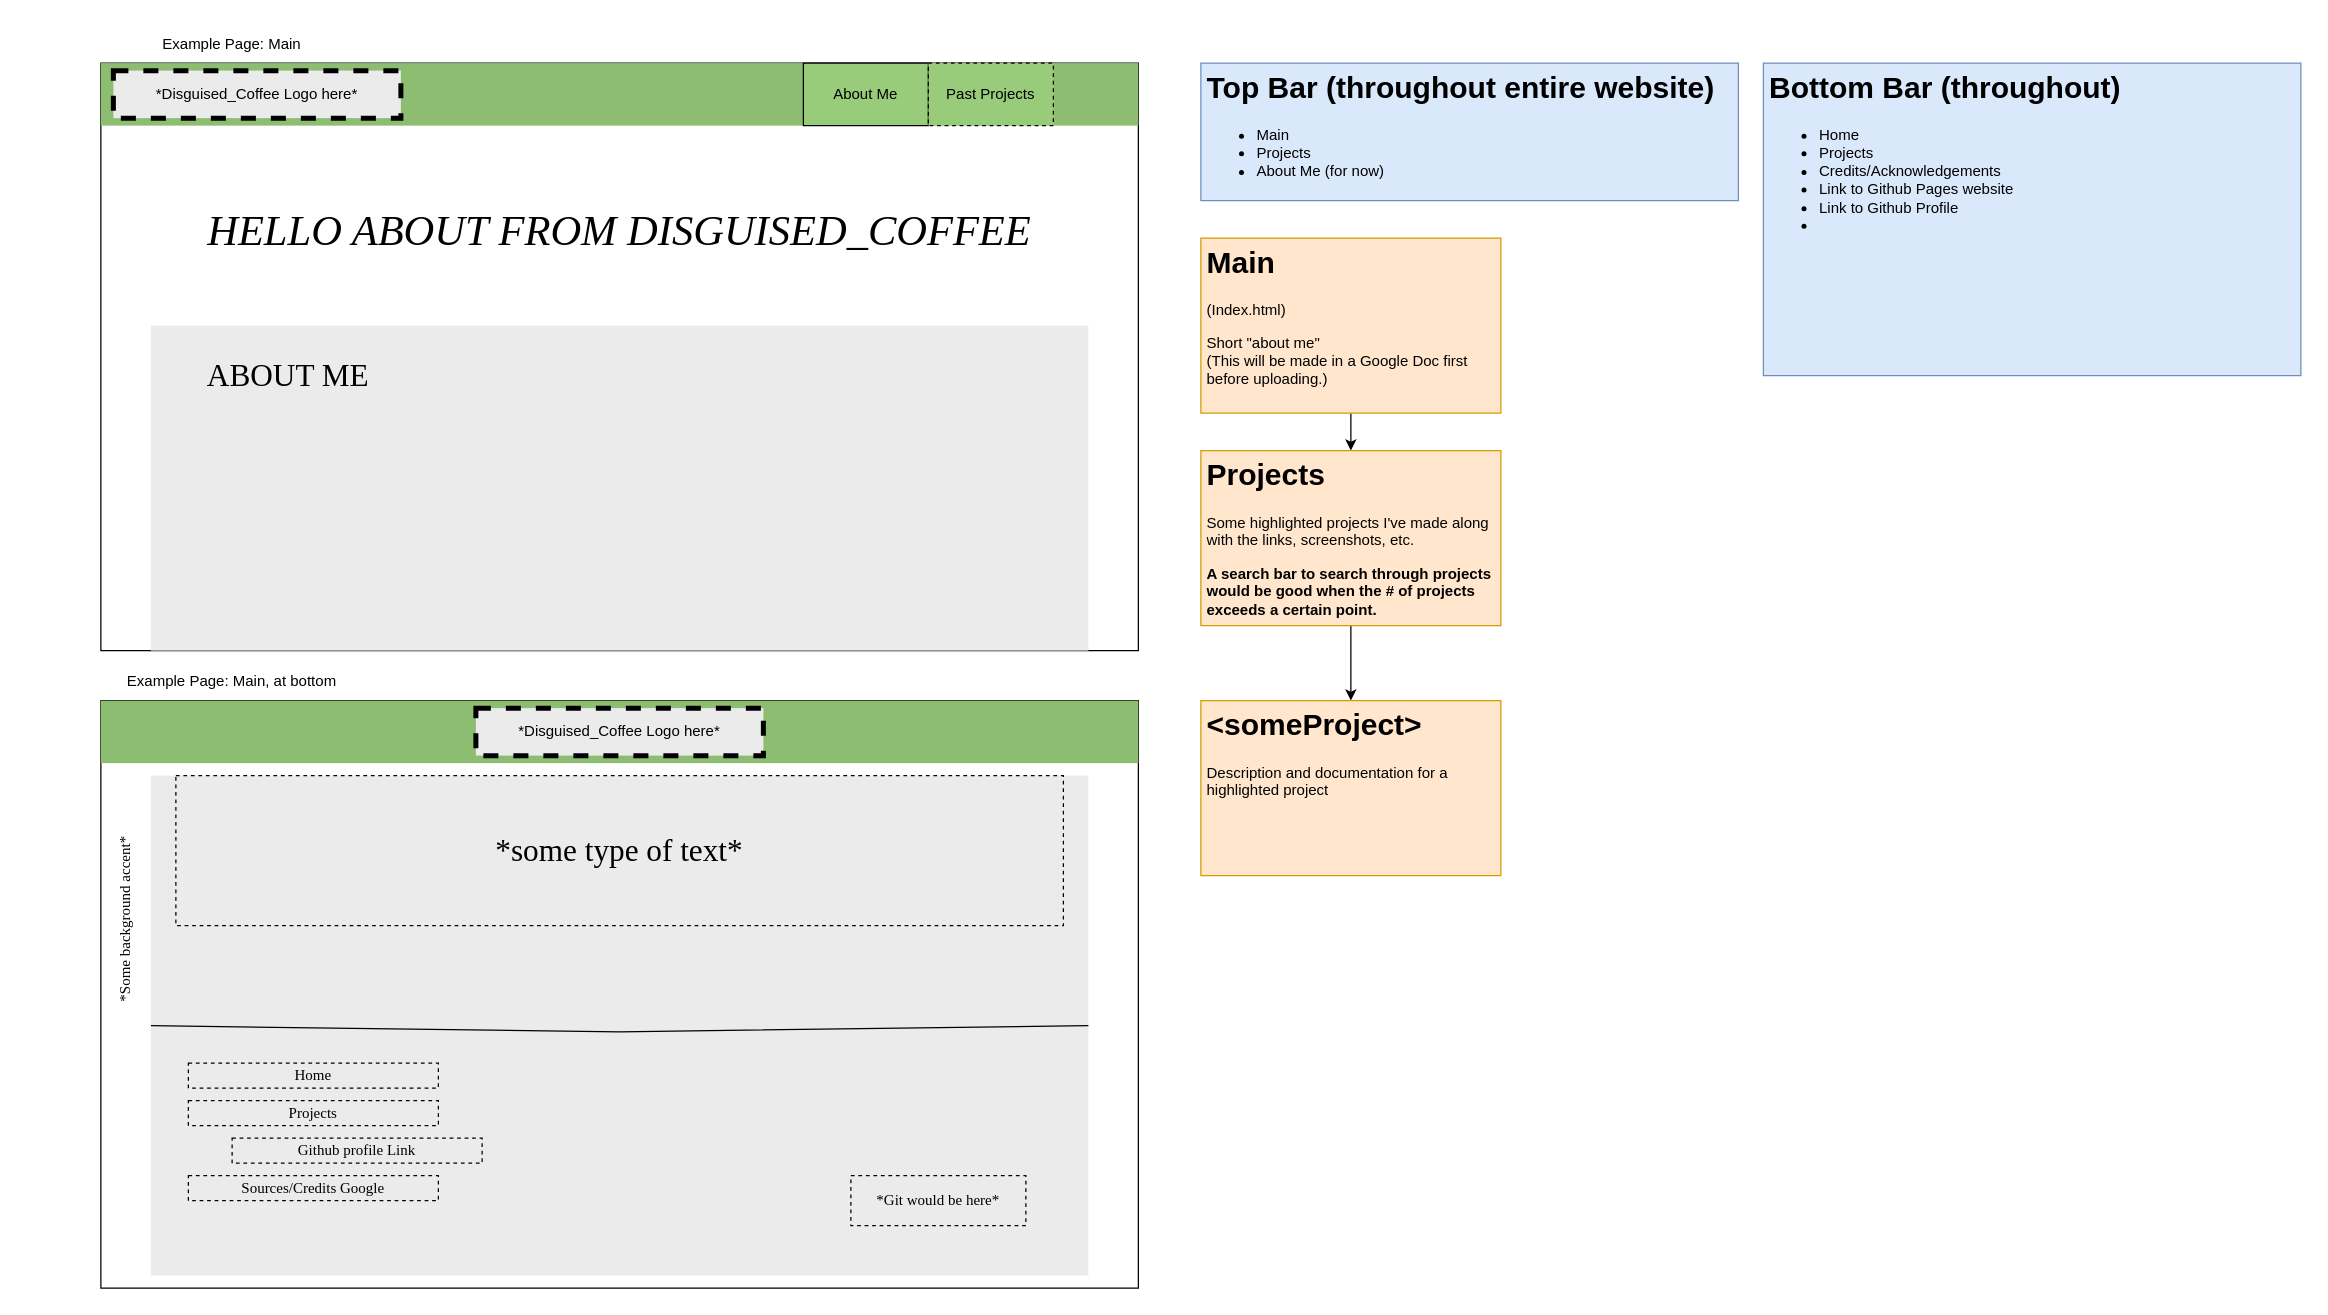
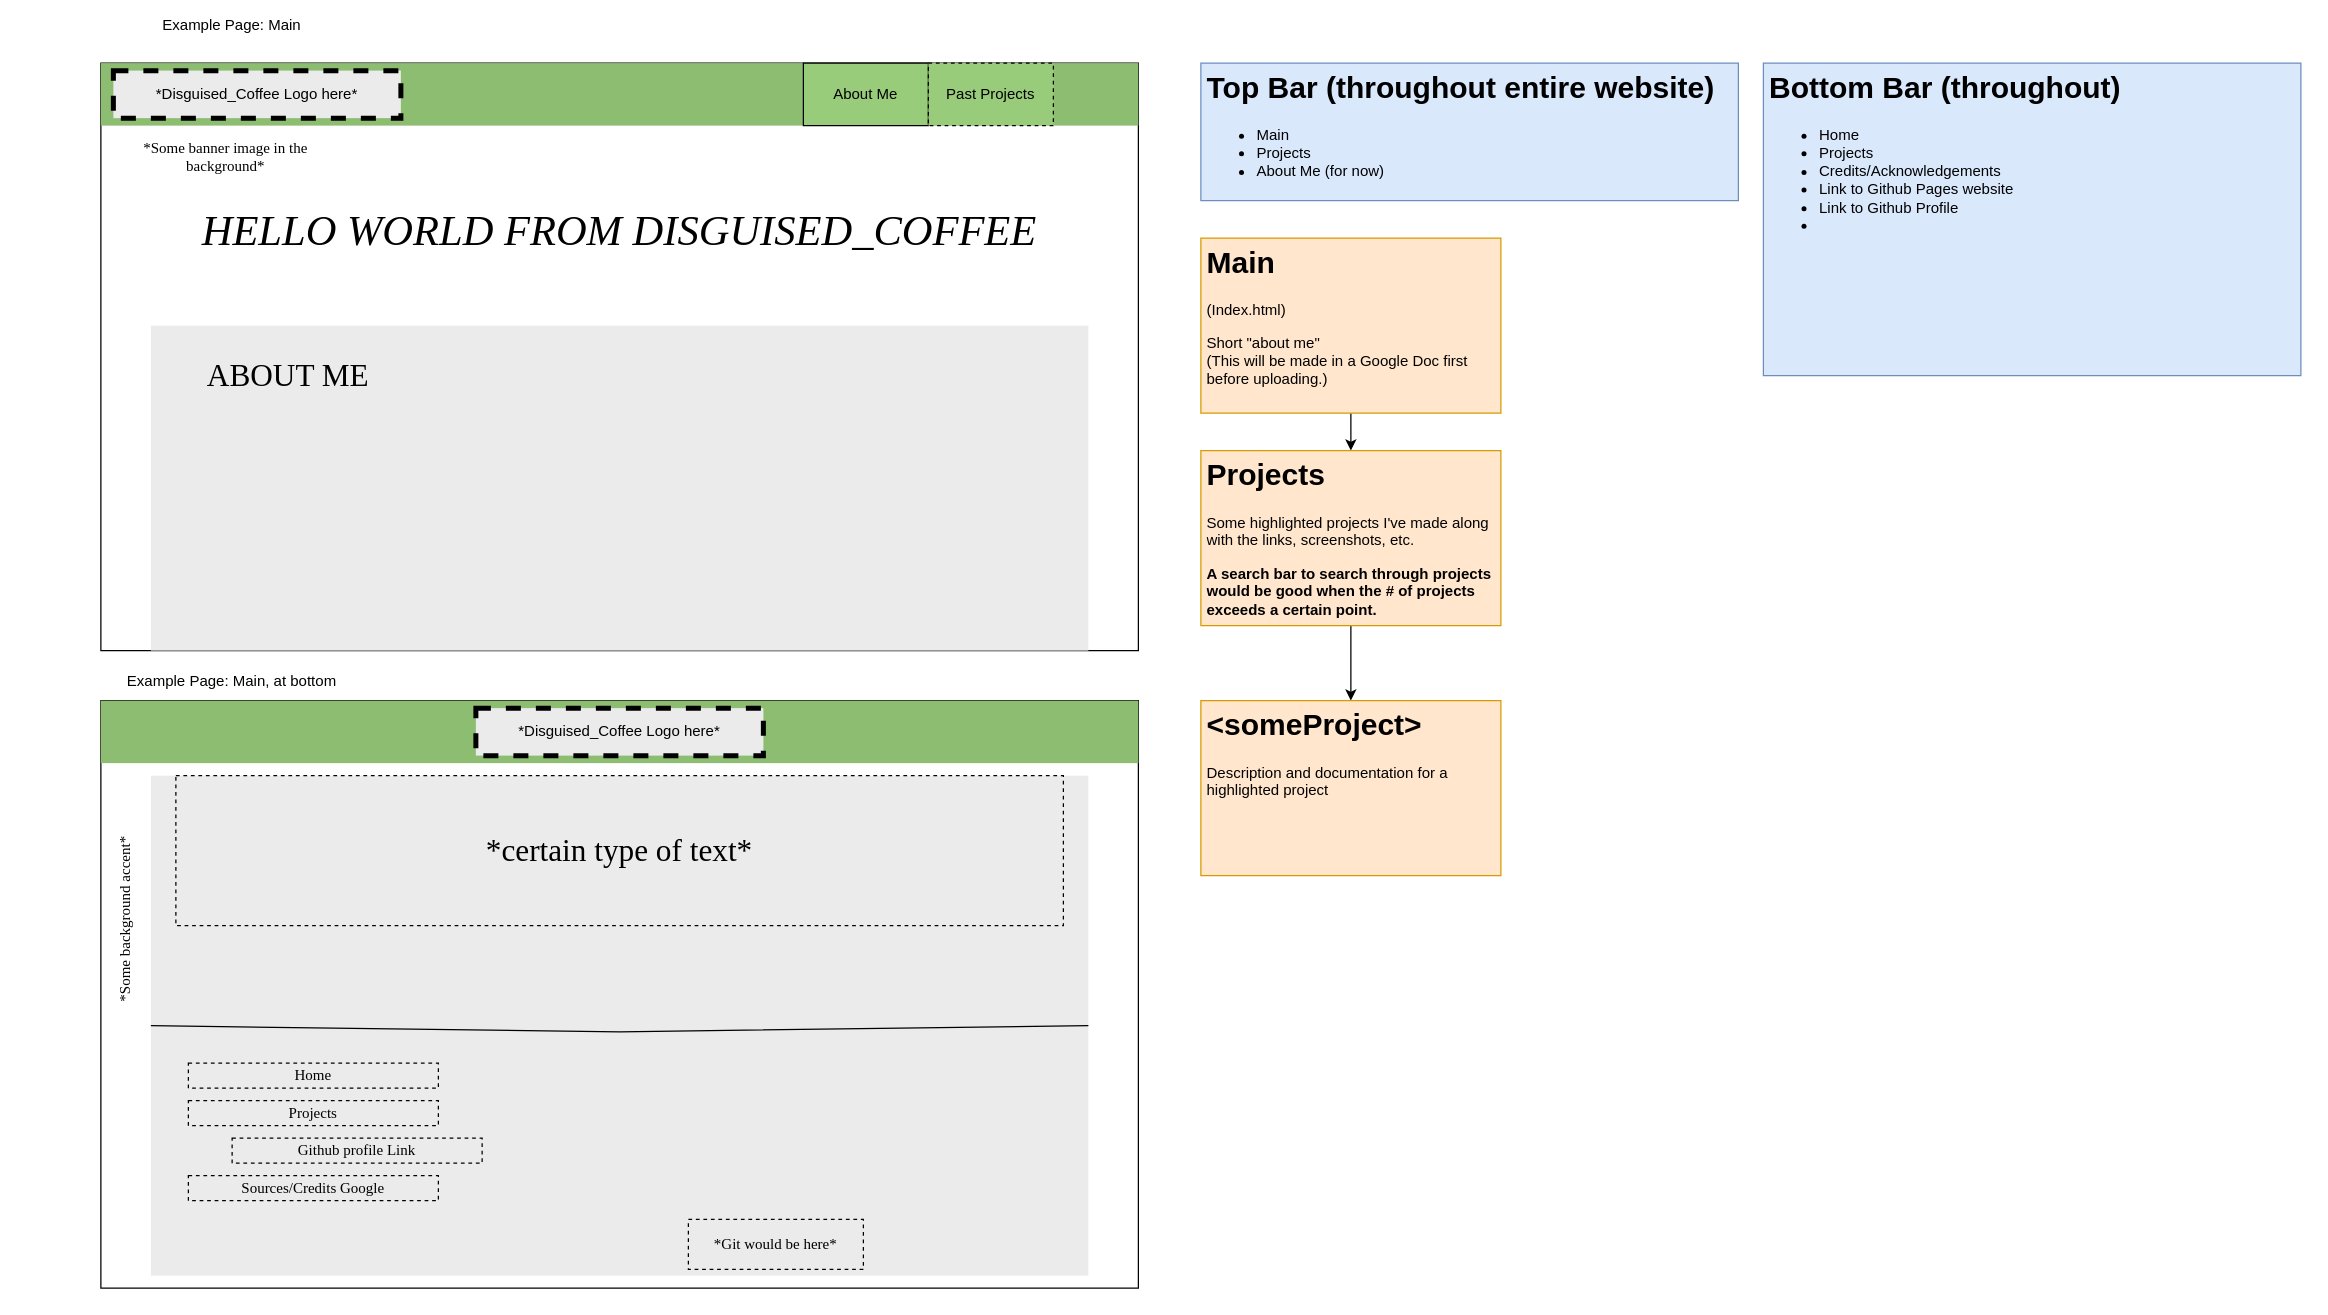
- <mxCell id="9" value="Example Page: Main" style="text;html=1;strokeColor=none;fillColor=none;align=center;verticalAlign=middle;whiteSpace=wrap;rounded=0;" parent="1" vertex="1"><mxGeometry x="90" y="20" width="190" height="30" as="geometry" /></mxCell>
+ <mxCell id="9" value="Example Page: Main" style="text;html=1;strokeColor=none;fillColor=none;align=center;verticalAlign=middle;whiteSpace=wrap;rounded=0;" parent="1" vertex="1"><mxGeometry x="90" y="5" width="190" height="30" as="geometry" /></mxCell>
+ <mxCell id="16" value="*Some banner image in the background*" style="text;html=1;strokeColor=none;fillColor=none;align=center;verticalAlign=middle;whiteSpace=wrap;rounded=0;dashed=1;fontFamily=Tahoma;" parent="1" vertex="1"><mxGeometry x="100" y="110" width="160" height="30" as="geometry" /></mxCell>
- <mxCell id="15" value="&lt;h1&gt;&lt;font size=&quot;1&quot; style=&quot;font-weight: normal;&quot; face=&quot;Verdana&quot;&gt;&lt;i style=&quot;font-size: 34px;&quot;&gt;HELLO ABOUT FROM DISGUISED_COFFEE&lt;/i&gt;&lt;/font&gt;&lt;/h1&gt;" style="text;html=1;strokeColor=none;fillColor=none;align=center;verticalAlign=middle;whiteSpace=wrap;rounded=0;dashed=1;" parent="1" vertex="1"><mxGeometry x="105" y="150" width="780" height="70" as="geometry" /></mxCell>
+ <mxCell id="15" value="&lt;h1&gt;&lt;font size=&quot;1&quot; style=&quot;font-weight: normal;&quot; face=&quot;Verdana&quot;&gt;&lt;i style=&quot;font-size: 34px;&quot;&gt;HELLO WORLD FROM DISGUISED_COFFEE&lt;/i&gt;&lt;/font&gt;&lt;/h1&gt;" style="text;html=1;strokeColor=none;fillColor=none;align=center;verticalAlign=middle;whiteSpace=wrap;rounded=0;dashed=1;" parent="1" vertex="1"><mxGeometry x="105" y="150" width="780" height="70" as="geometry" /></mxCell>
- <mxCell id="24" value="&lt;span style=&quot;font-size: 25px;&quot;&gt;*some type of text*&lt;/span&gt;" style="text;html=1;strokeColor=default;fillColor=none;align=center;verticalAlign=middle;whiteSpace=wrap;rounded=0;dashed=1;fontFamily=Verdana;" parent="1" vertex="1"><mxGeometry x="140" y="620" width="710" height="120" as="geometry" /></mxCell>
+ <mxCell id="24" value="&lt;span style=&quot;font-size: 25px;&quot;&gt;*certain type of text*&lt;/span&gt;" style="text;html=1;strokeColor=default;fillColor=none;align=center;verticalAlign=middle;whiteSpace=wrap;rounded=0;dashed=1;fontFamily=Verdana;" parent="1" vertex="1"><mxGeometry x="140" y="620" width="710" height="120" as="geometry" /></mxCell>
- <mxCell id="28" value="*Git would be here*" style="text;html=1;strokeColor=default;fillColor=none;align=center;verticalAlign=middle;whiteSpace=wrap;rounded=0;dashed=1;fontFamily=Verdana;" parent="1" vertex="1"><mxGeometry x="680" y="940" width="140" height="40" as="geometry" /></mxCell>
+ <mxCell id="28" value="*Git would be here*" style="text;html=1;strokeColor=default;fillColor=none;align=center;verticalAlign=middle;whiteSpace=wrap;rounded=0;dashed=1;fontFamily=Verdana;" parent="1" vertex="1"><mxGeometry x="550" y="975" width="140" height="40" as="geometry" /></mxCell>
